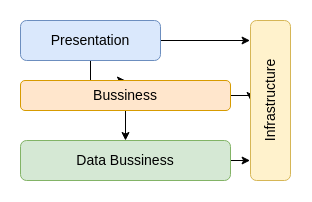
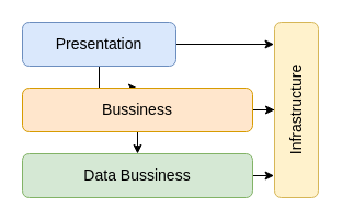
- <mxCell id="7" value="&lt;font style=&quot;font-size: 14px&quot;&gt;Bussiness&lt;/font&gt;" style="rounded=1;whiteSpace=wrap;html=1;fillColor=#ffe6cc;strokeColor=#d79b00;" parent="1" vertex="1"><mxGeometry x="20" y="80" width="210" height="30" as="geometry" /></mxCell>
+ <mxCell id="7" value="&lt;font style=&quot;font-size: 14px&quot;&gt;Bussiness&lt;/font&gt;" style="rounded=1;whiteSpace=wrap;html=1;fillColor=#ffe6cc;strokeColor=#d79b00;" parent="1" vertex="1"><mxGeometry x="20" y="80" width="210" height="40" as="geometry" /></mxCell>
